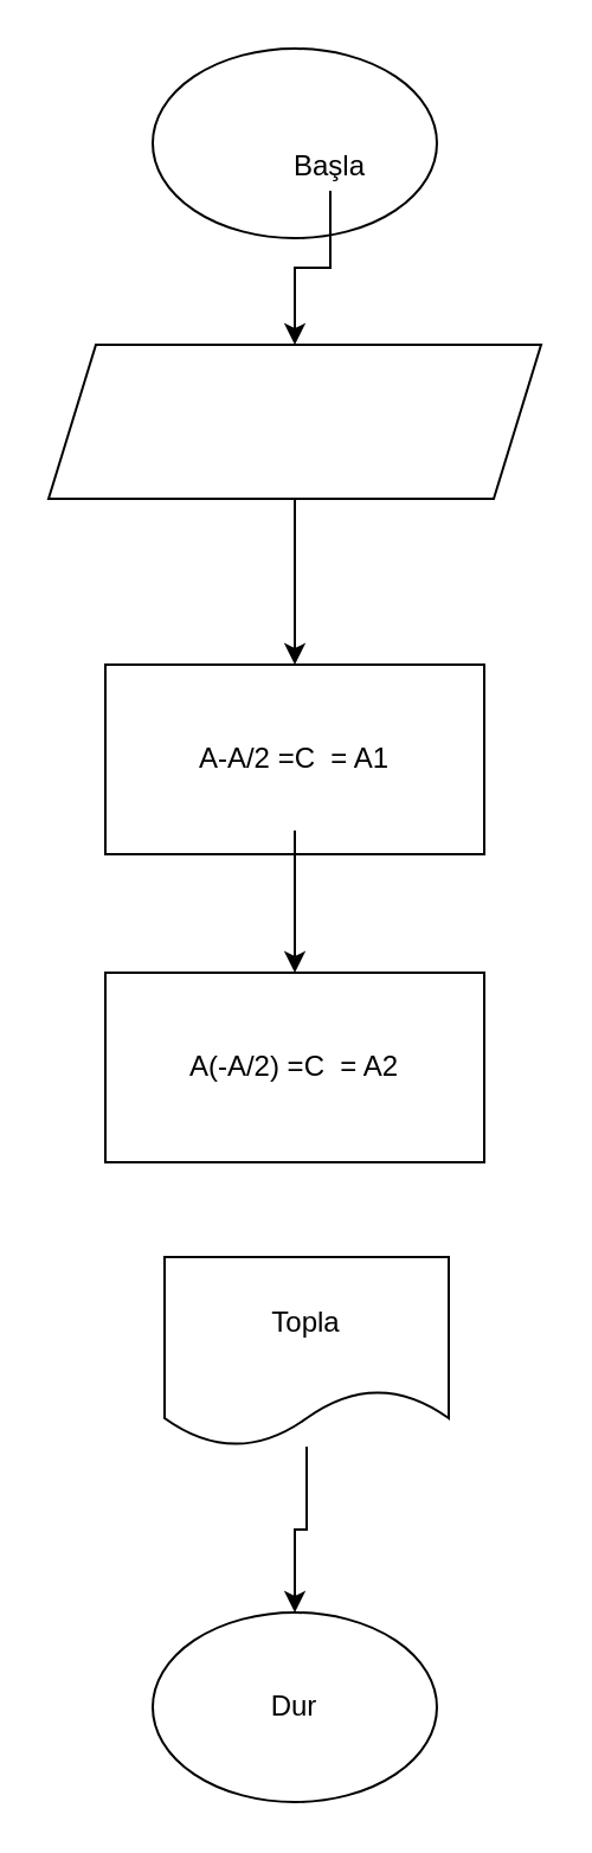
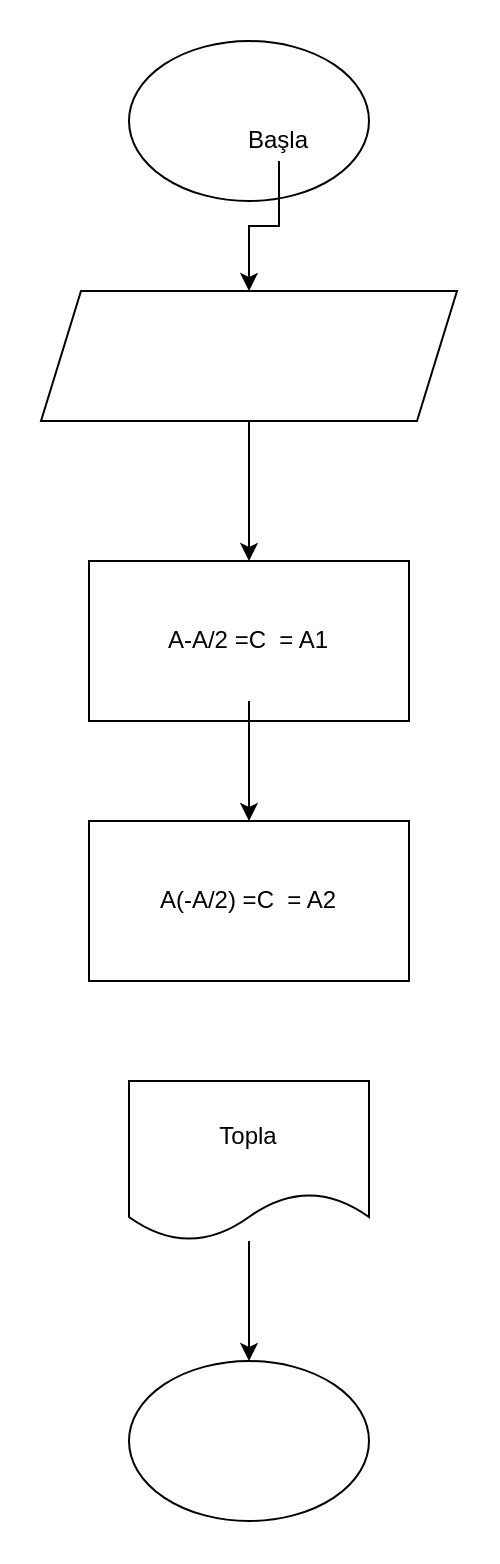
- <mxCell id="11" value="Topla" style="shape=document;whiteSpace=wrap;html=1;boundedLbl=1;" vertex="1" parent="1"><mxGeometry x="69" y="530" width="120" height="80" as="geometry" /></mxCell>
+ <mxCell id="11" value="Topla" style="shape=document;whiteSpace=wrap;html=1;boundedLbl=1;" vertex="1" parent="1"><mxGeometry x="64" y="540" width="120" height="80" as="geometry" /></mxCell>
- <mxCell id="13" value="Dur" style="text;html=1;strokeColor=none;fillColor=none;align=center;verticalAlign=middle;whiteSpace=wrap;rounded=0;" vertex="1" parent="1"><mxGeometry x="104" y="710" width="40" height="20" as="geometry" /></mxCell>
